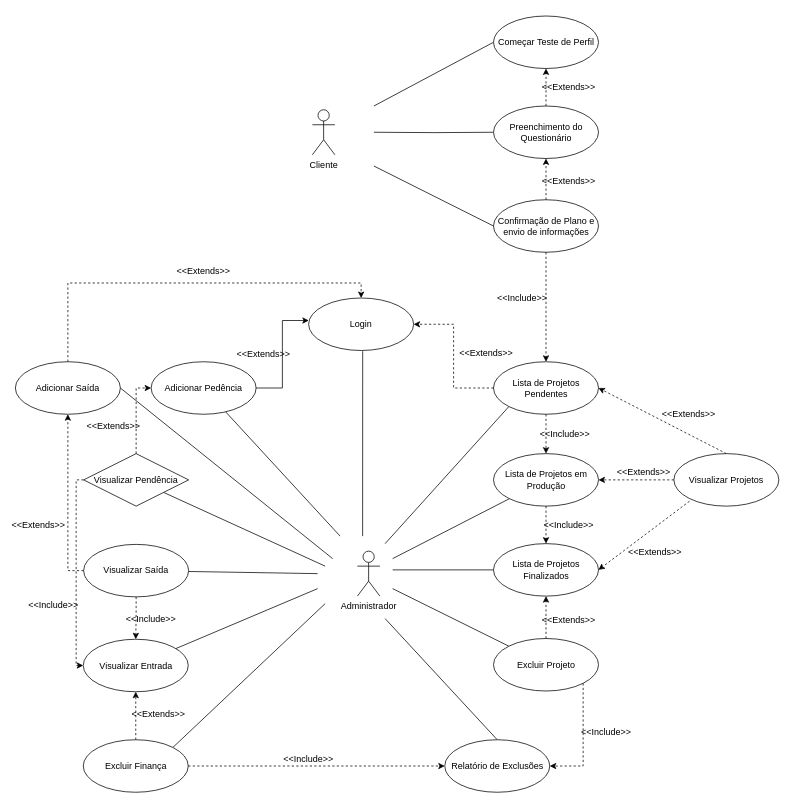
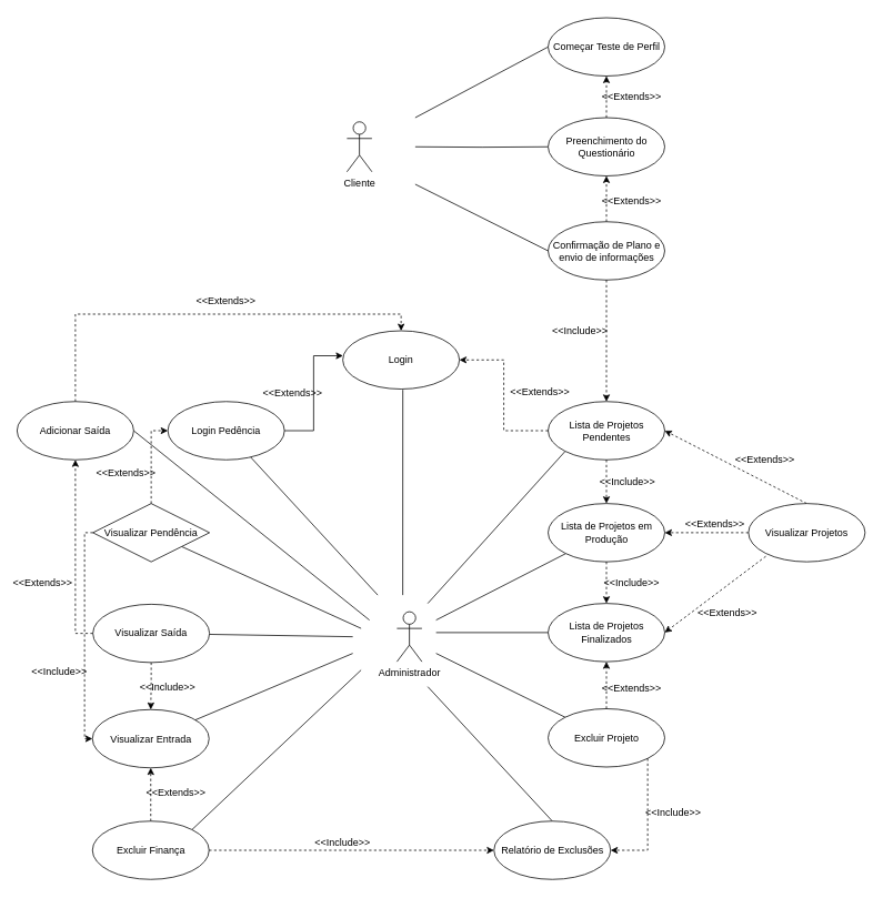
- <mxCell id="41" value="Adicionar Pedência" style="ellipse;whiteSpace=wrap;html=1;" parent="1" vertex="1"><mxGeometry x="201" y="481.5" width="140" height="70" as="geometry" /></mxCell>
+ <mxCell id="41" value="Login Pedência" style="ellipse;whiteSpace=wrap;html=1;" parent="1" vertex="1"><mxGeometry x="201" y="481.5" width="140" height="70" as="geometry" /></mxCell>
